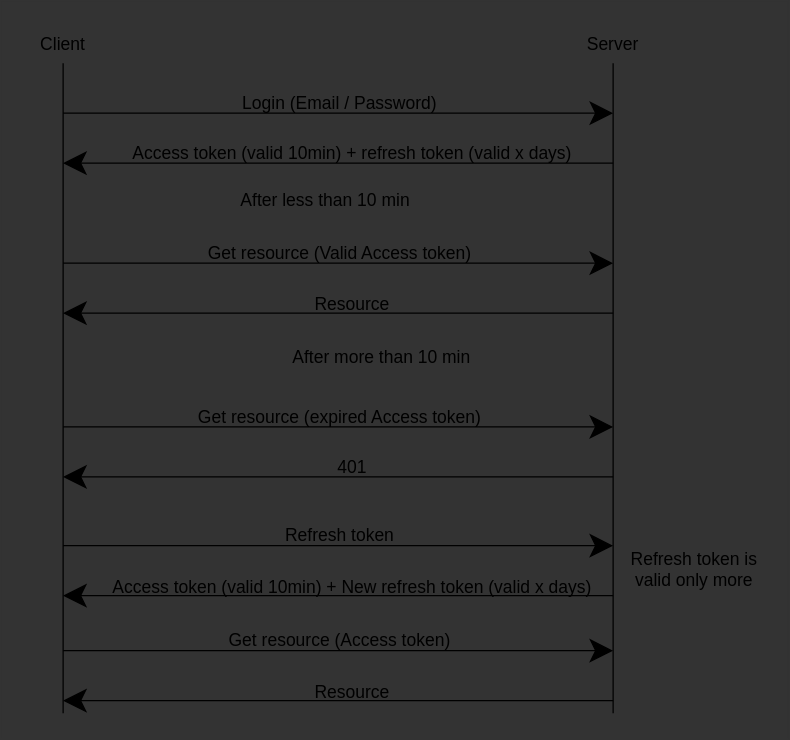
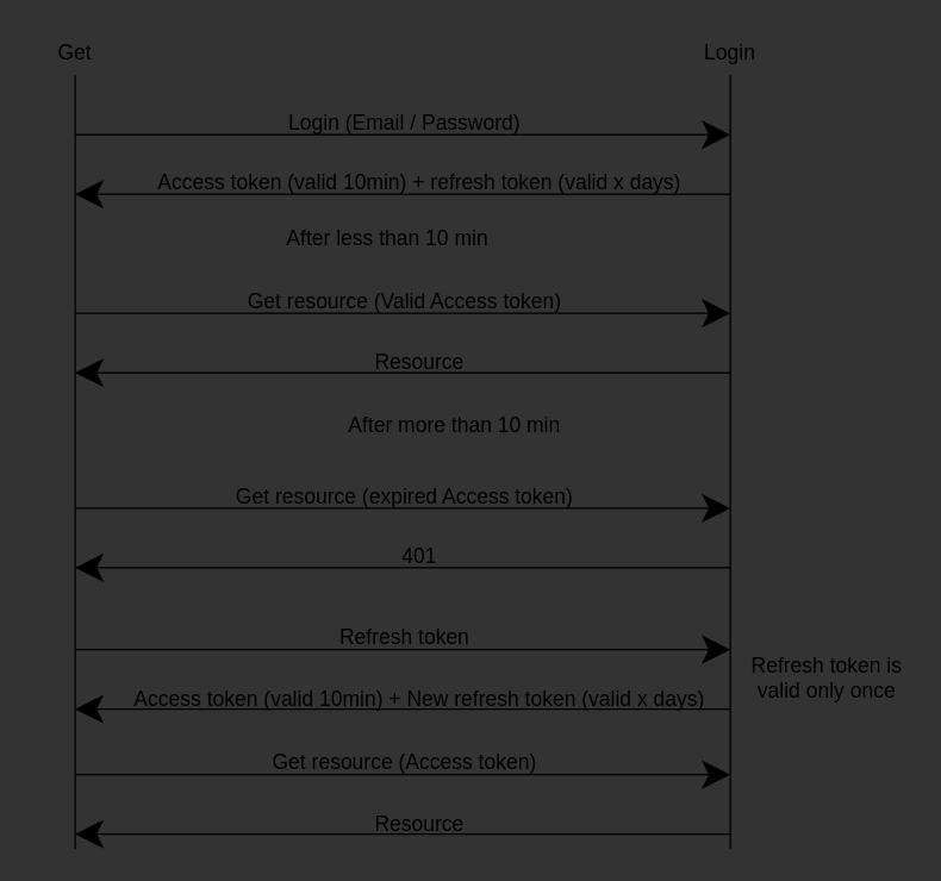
- <mxCell id="4" value="Client" style="text;html=1;strokeColor=none;fillColor=none;align=center;verticalAlign=middle;whiteSpace=wrap;rounded=0;fontSize=14;labelBackgroundColor=none;" parent="1" vertex="1"><mxGeometry x="20" y="20" width="60" height="30" as="geometry" /></mxCell>
+ <mxCell id="4" value="Get" style="text;html=1;strokeColor=none;fillColor=none;align=center;verticalAlign=middle;whiteSpace=wrap;rounded=0;fontSize=14;labelBackgroundColor=none;" parent="1" vertex="1"><mxGeometry x="20" y="20" width="60" height="30" as="geometry" /></mxCell>
- <mxCell id="6" value="Server" style="text;html=1;strokeColor=none;fillColor=none;align=center;verticalAlign=middle;whiteSpace=wrap;rounded=0;fontSize=14;labelBackgroundColor=none;" parent="1" vertex="1"><mxGeometry x="460" y="20" width="60" height="30" as="geometry" /></mxCell>
+ <mxCell id="6" value="Login" style="text;html=1;strokeColor=none;fillColor=none;align=center;verticalAlign=middle;whiteSpace=wrap;rounded=0;fontSize=14;labelBackgroundColor=none;" parent="1" vertex="1"><mxGeometry x="460" y="20" width="60" height="30" as="geometry" /></mxCell>
- <mxCell id="27" value="Refresh token is valid only more" style="text;html=1;strokeColor=none;fillColor=none;align=center;verticalAlign=middle;whiteSpace=wrap;rounded=0;fontSize=14;labelBackgroundColor=none;" parent="1" vertex="1"><mxGeometry x="500" y="440" width="110" height="30" as="geometry" /></mxCell>
+ <mxCell id="27" value="Refresh token is valid only once" style="text;html=1;strokeColor=none;fillColor=none;align=center;verticalAlign=middle;whiteSpace=wrap;rounded=0;fontSize=14;labelBackgroundColor=none;" parent="1" vertex="1"><mxGeometry x="500" y="440" width="110" height="30" as="geometry" /></mxCell>
